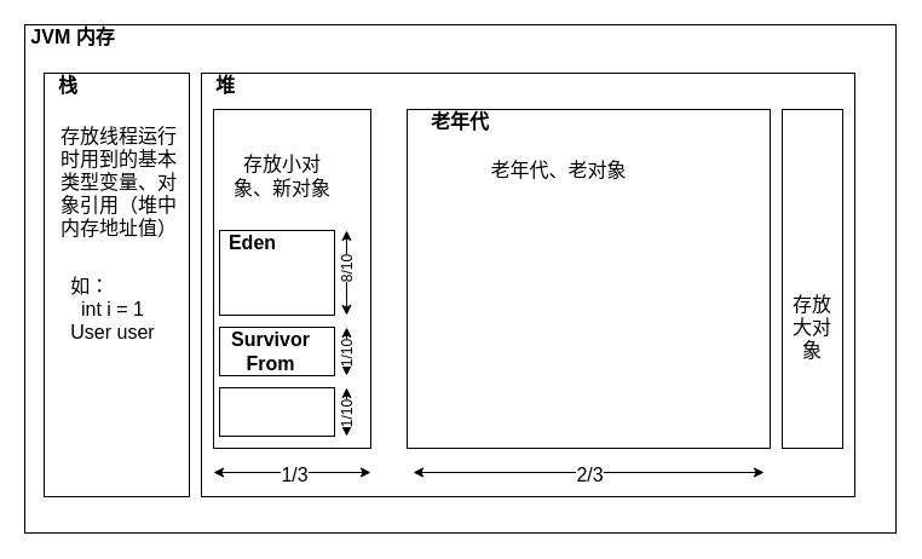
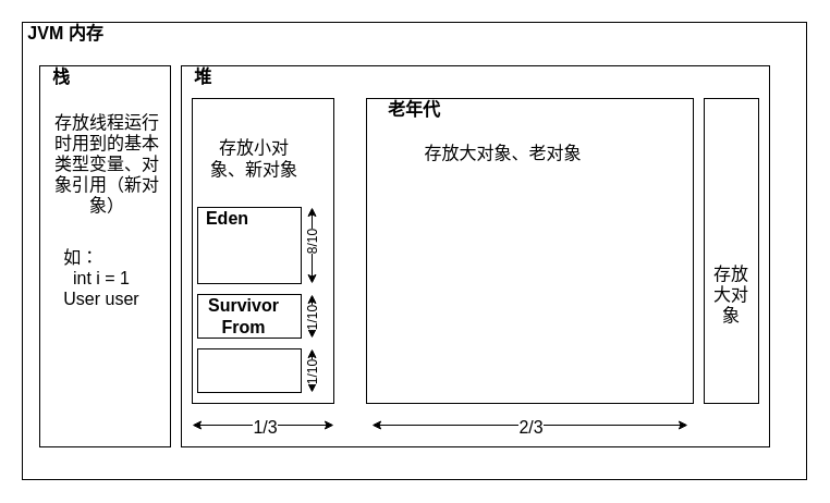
- <mxCell id="29" value="老年代、老对象" style="text;html=1;strokeColor=none;fillColor=none;align=center;verticalAlign=middle;whiteSpace=wrap;rounded=0;fontSize=16;" vertex="1" parent="1"><mxGeometry x="366" y="130" width="191" height="20" as="geometry" /></mxCell>
+ <mxCell id="29" value="存放大对象、老对象" style="text;html=1;strokeColor=none;fillColor=none;align=center;verticalAlign=middle;whiteSpace=wrap;rounded=0;fontSize=16;" vertex="1" parent="1"><mxGeometry x="366" y="130" width="191" height="20" as="geometry" /></mxCell>
- <mxCell id="8" value="存放线程运行时用到的基本类型变量、对象引用（堆中内存地址值）" style="text;html=1;strokeColor=none;fillColor=none;align=center;verticalAlign=middle;whiteSpace=wrap;rounded=0;fontSize=16;" vertex="1" parent="1"><mxGeometry x="46" y="90" width="104" height="120" as="geometry" /></mxCell>
+ <mxCell id="8" value="存放线程运行时用到的基本类型变量、对象引用（新对象）" style="text;html=1;strokeColor=none;fillColor=none;align=center;verticalAlign=middle;whiteSpace=wrap;rounded=0;fontSize=16;" vertex="1" parent="1"><mxGeometry x="46" y="90" width="104" height="120" as="geometry" /></mxCell>
